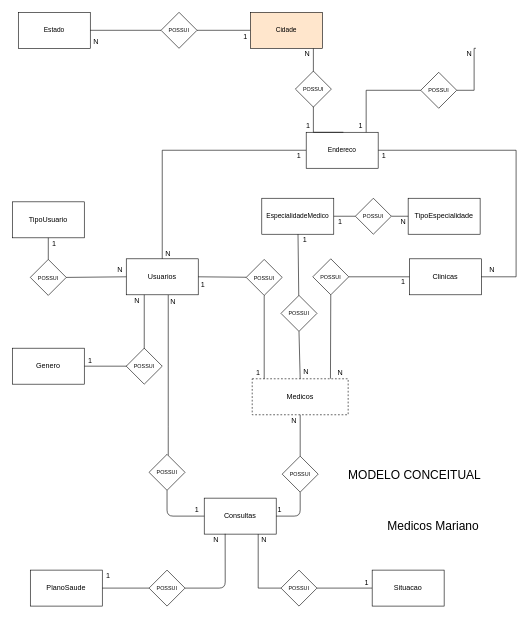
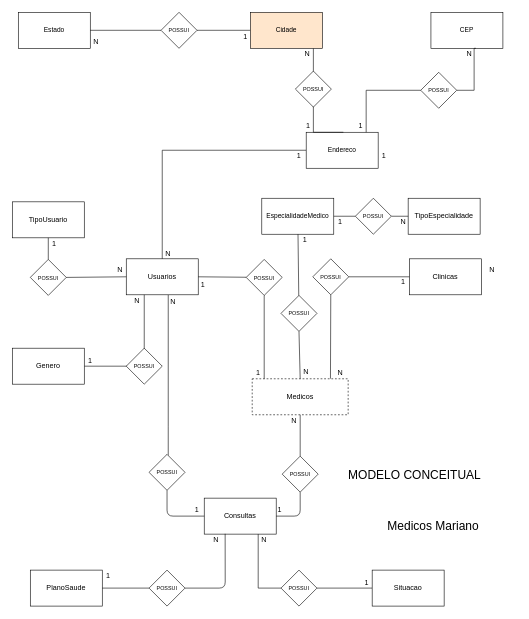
+ <mxCell id="63" value="&lt;span style=&quot;font-size: 11px&quot;&gt;CEP&lt;br&gt;&lt;/span&gt;" style="rounded=0;whiteSpace=wrap;html=1;" vertex="1" parent="1"><mxGeometry x="718" y="20" width="120" height="60" as="geometry" /></mxCell>
- <mxCell id="53" style="edgeStyle=orthogonalEdgeStyle;rounded=0;orthogonalLoop=1;jettySize=auto;html=1;entryX=1;entryY=0.5;entryDx=0;entryDy=0;endArrow=none;endFill=0;" edge="1" parent="1" source="54" target="5"><mxGeometry relative="1" as="geometry"><Array as="points"><mxPoint x="860" y="250" /><mxPoint x="860" y="461" /></Array></mxGeometry></mxCell>
